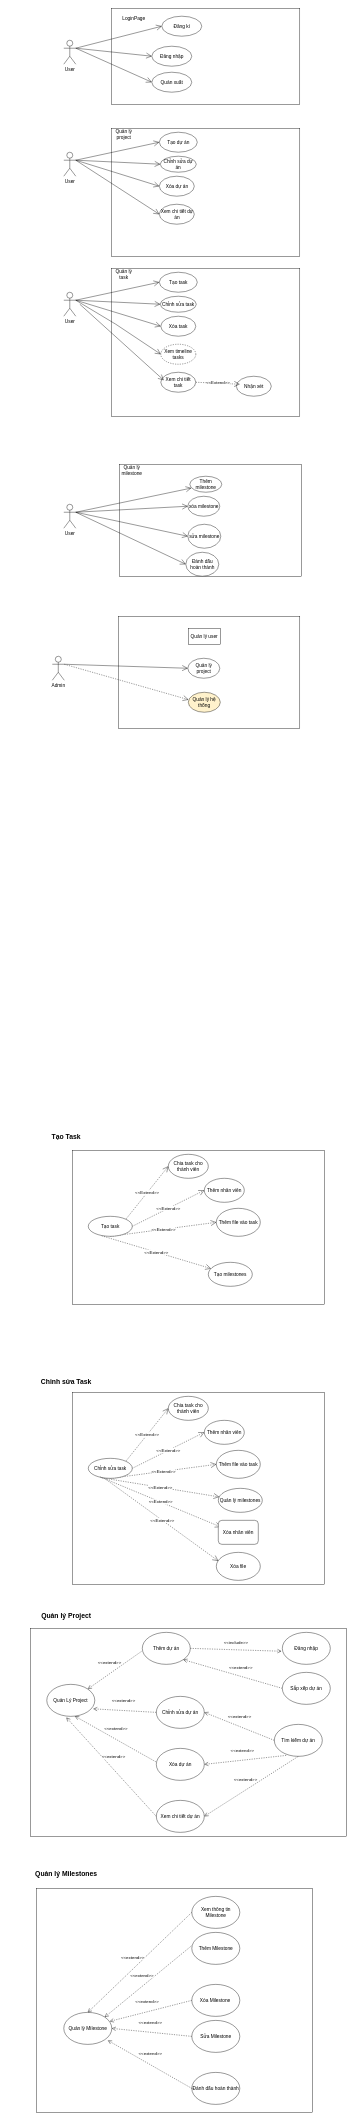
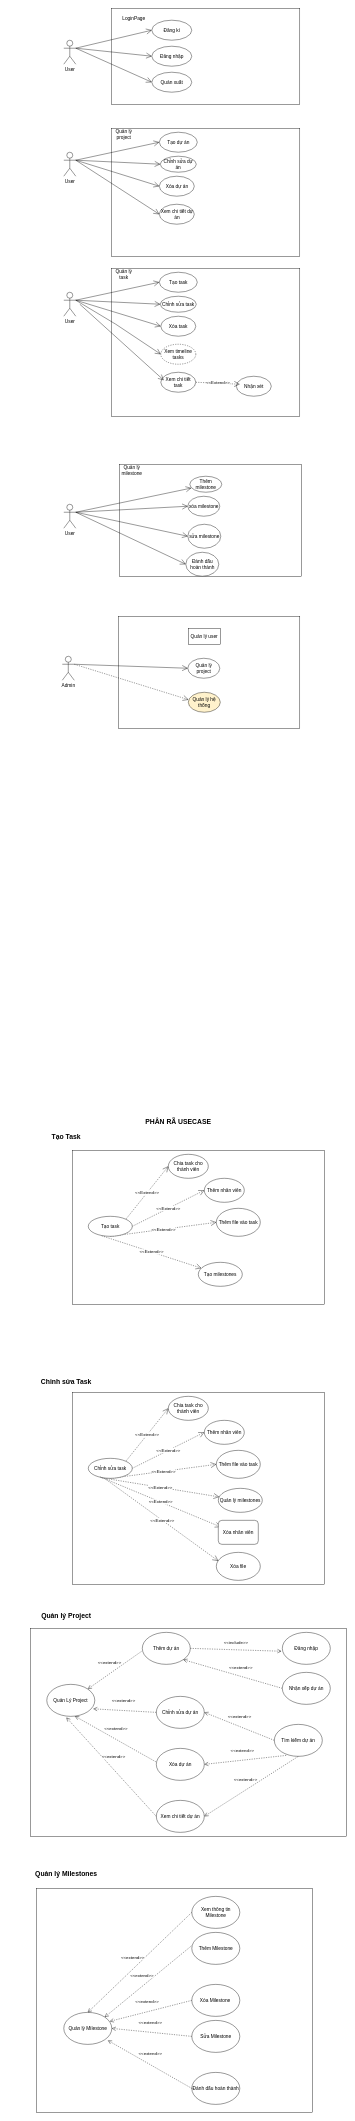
- <mxCell id="10" value="Đăng kí" style="ellipse;whiteSpace=wrap;html=1;" parent="1" vertex="1"><mxGeometry x="403.75" y="40" width="100" height="50" as="geometry" /></mxCell>
+ <mxCell id="10" value="Đăng kí" style="ellipse;whiteSpace=wrap;html=1;" parent="1" vertex="1"><mxGeometry x="378.75" y="50" width="100" height="50" as="geometry" /></mxCell>
- <mxCell id="110" value="Admin" style="shape=umlActor;verticalLabelPosition=bottom;verticalAlign=top;html=1;outlineConnect=0;" vertex="1" parent="1"><mxGeometry x="130" y="1640" width="30" height="60" as="geometry" /></mxCell>
+ <mxCell id="110" value="Admin" style="shape=umlActor;verticalLabelPosition=bottom;verticalAlign=top;html=1;outlineConnect=0;" vertex="1" parent="1"><mxGeometry x="155" y="1640" width="30" height="60" as="geometry" /></mxCell>
+ <mxCell id="59" value="&lt;font style=&quot;font-size: 17px;&quot;&gt;&lt;b&gt;PHÂN RÃ USECASE&lt;/b&gt;&lt;/font&gt;" style="text;html=1;strokeColor=none;fillColor=none;align=center;verticalAlign=middle;whiteSpace=wrap;rounded=0;" parent="1" vertex="1"><mxGeometry x="300" y="2790" width="290" height="30" as="geometry" /></mxCell>
- <mxCell id="23" value="Tạo milestones" style="ellipse;whiteSpace=wrap;html=1;" parent="1" vertex="1"><mxGeometry x="520" y="3155" width="110" height="60" as="geometry" /></mxCell>
+ <mxCell id="23" value="Tạo milestones" style="ellipse;whiteSpace=wrap;html=1;" parent="1" vertex="1"><mxGeometry x="495" y="3155" width="110" height="60" as="geometry" /></mxCell>
- <mxCell id="93" value="Sắp xếp dự án" style="ellipse;whiteSpace=wrap;html=1;" parent="1" vertex="1"><mxGeometry x="705" y="4180" width="120" height="80" as="geometry" /></mxCell>
+ <mxCell id="93" value="Nhận xếp dự án" style="ellipse;whiteSpace=wrap;html=1;" parent="1" vertex="1"><mxGeometry x="705" y="4180" width="120" height="80" as="geometry" /></mxCell>
